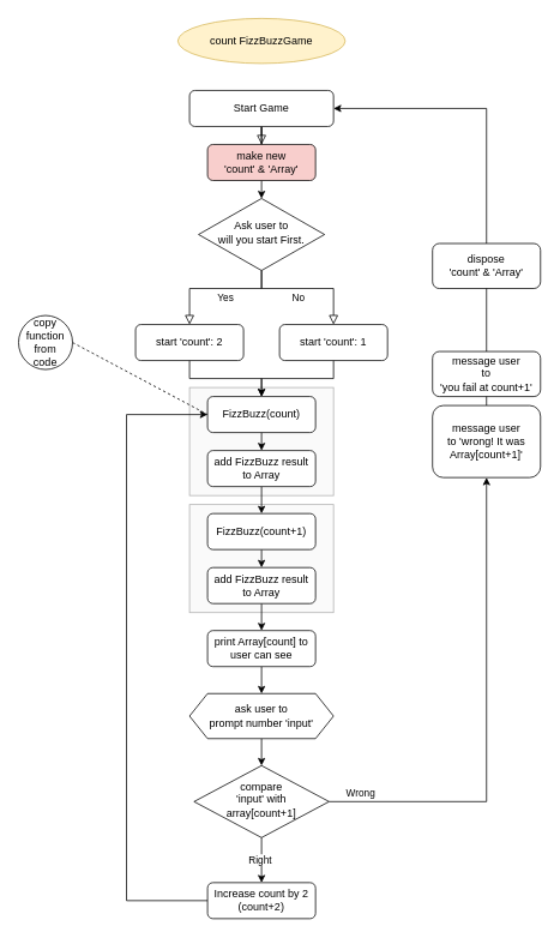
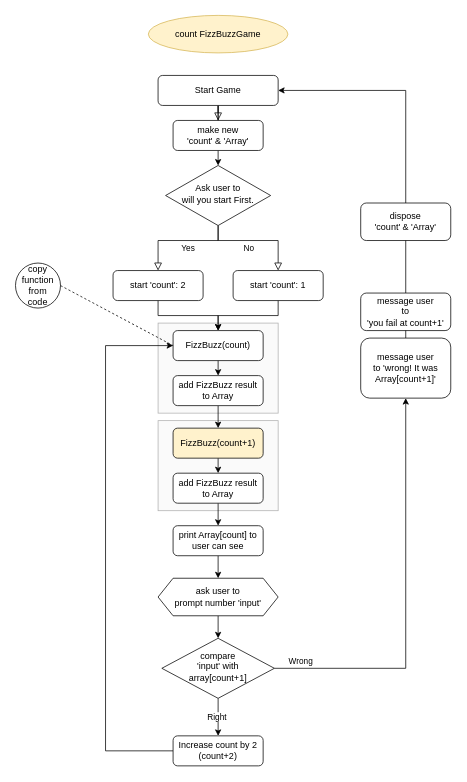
- <mxCell id="35" value="make new&lt;br&gt;'count' &amp;amp; 'Array'" style="rounded=1;whiteSpace=wrap;html=1;fontSize=12;glass=0;strokeWidth=1;shadow=0;fillColor=#f8cecc;" vertex="1" parent="1"><mxGeometry x="230" y="160" width="120" height="40" as="geometry" /></mxCell>
+ <mxCell id="35" value="make new&lt;br&gt;'count' &amp;amp; 'Array'" style="rounded=1;whiteSpace=wrap;html=1;fontSize=12;glass=0;strokeWidth=1;shadow=0;" vertex="1" parent="1"><mxGeometry x="230" y="160" width="120" height="40" as="geometry" /></mxCell>
- <mxCell id="31" value="FizzBuzz(count+1)" style="rounded=1;whiteSpace=wrap;html=1;fontSize=12;glass=0;strokeWidth=1;shadow=0;" vertex="1" parent="1"><mxGeometry x="230" y="570" width="120" height="40" as="geometry" /></mxCell>
+ <mxCell id="31" value="FizzBuzz(count+1)" style="rounded=1;whiteSpace=wrap;html=1;fontSize=12;glass=0;strokeWidth=1;shadow=0;fillColor=#fff2cc;" vertex="1" parent="1"><mxGeometry x="230" y="570" width="120" height="40" as="geometry" /></mxCell>
